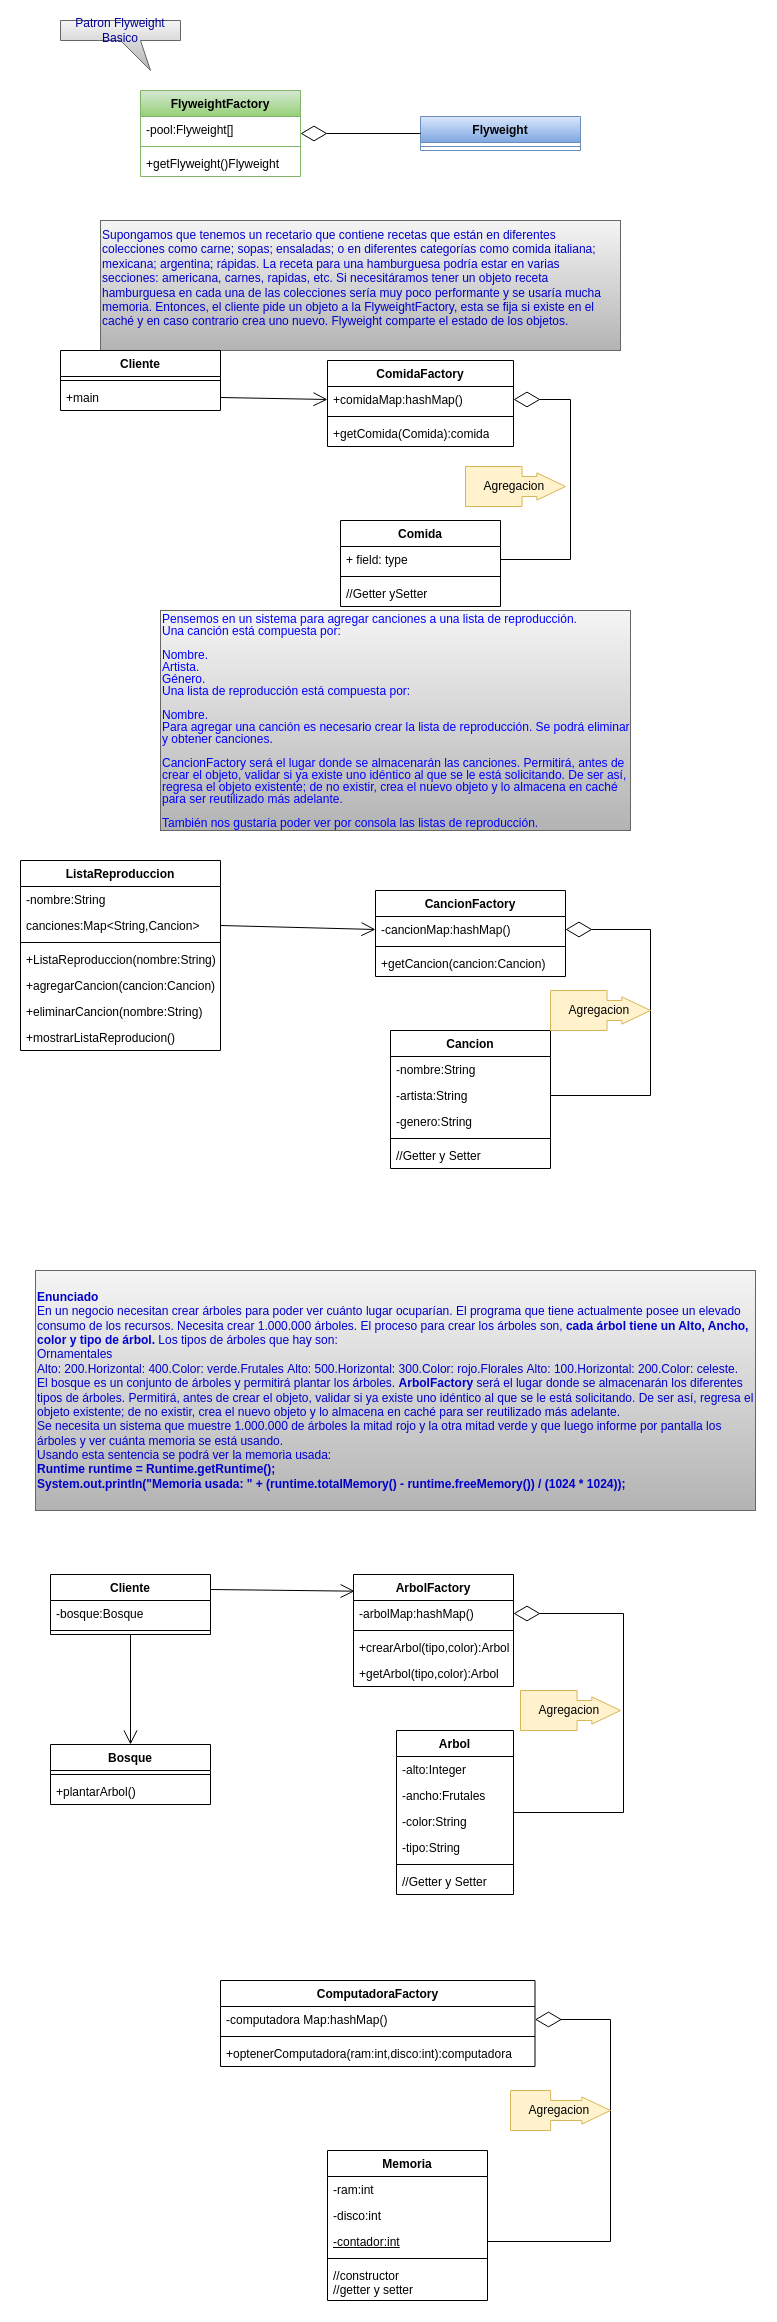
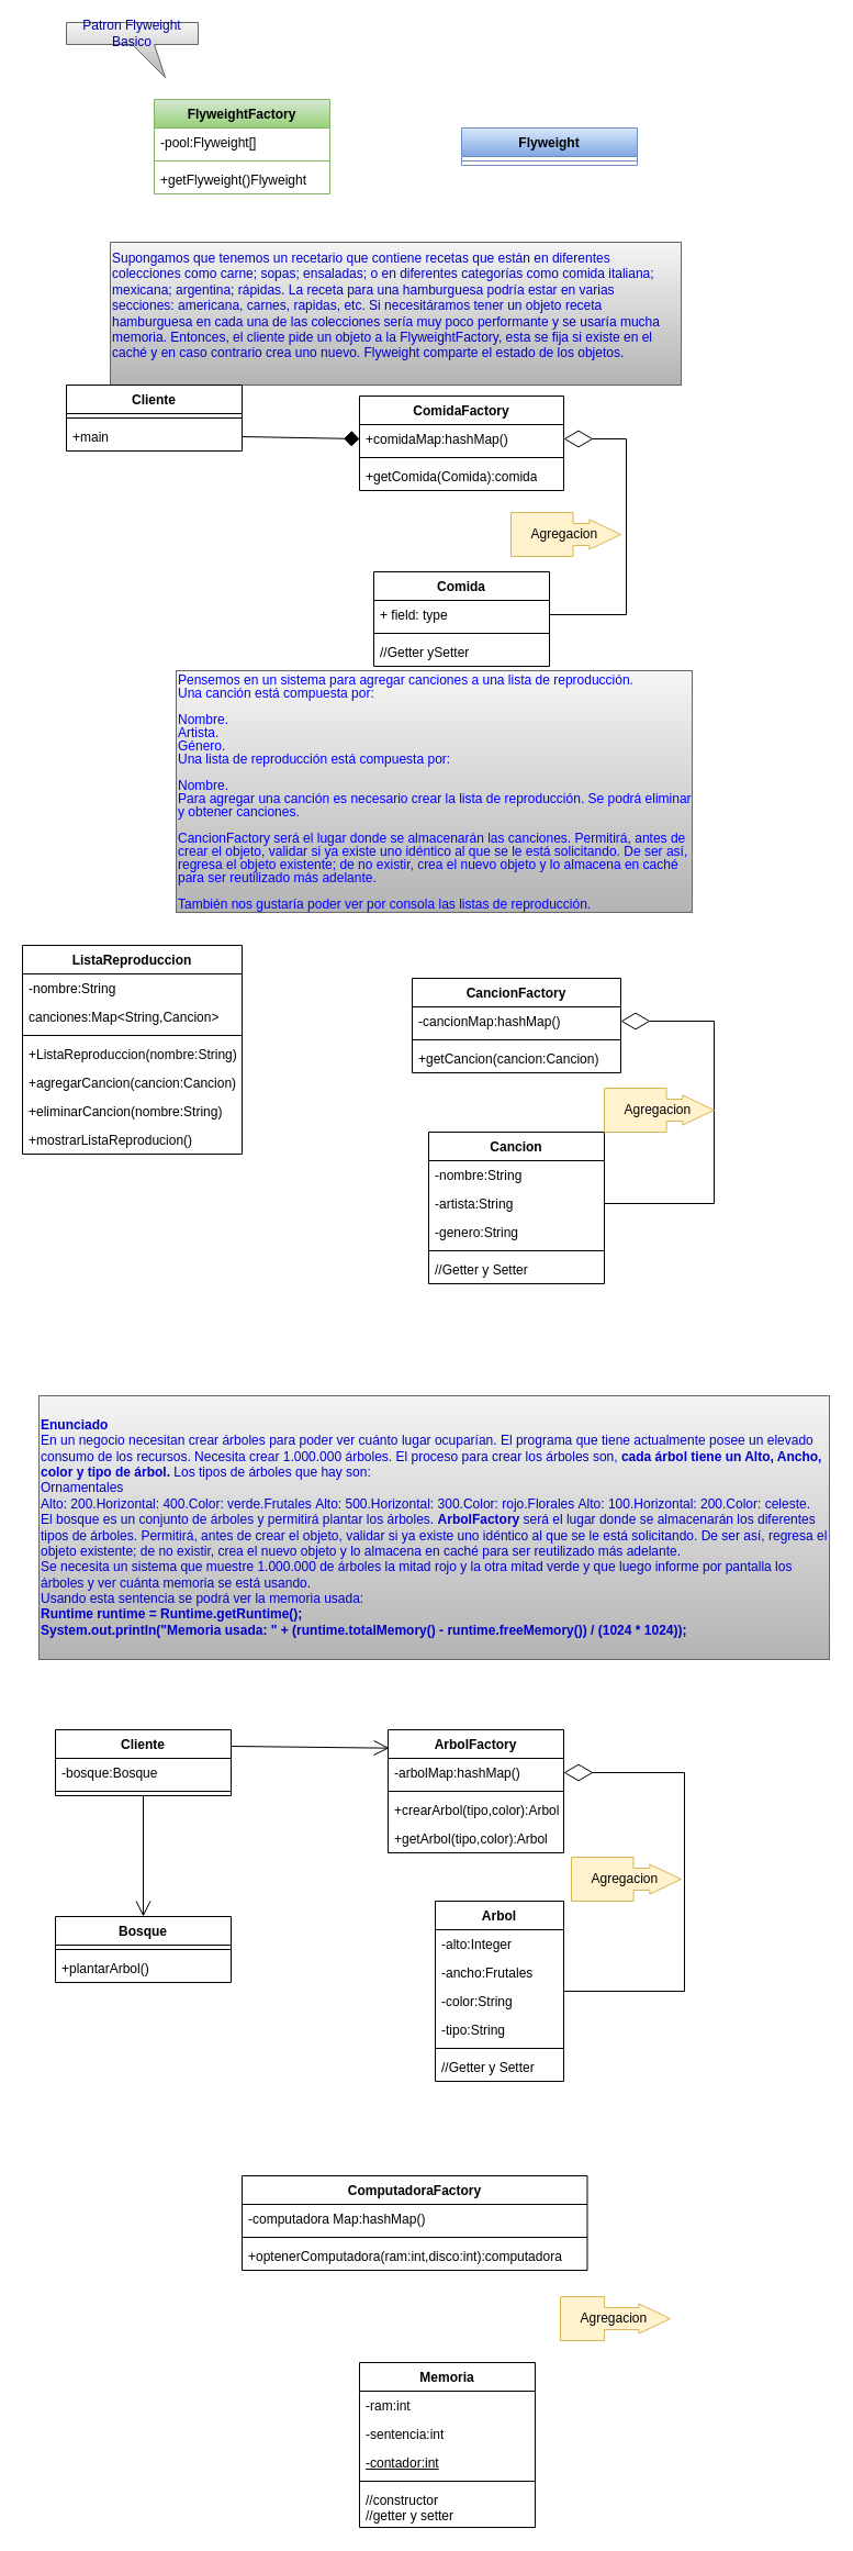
- <mxCell id="8" value="" style="endArrow=diamondThin;endFill=0;endSize=24;html=1;rounded=0;" parent="1" source="6" target="2" edge="1"><mxGeometry width="160" relative="1" as="geometry"><mxPoint x="320" y="120" as="sourcePoint" /><mxPoint x="480" y="120" as="targetPoint" /></mxGeometry></mxCell>
- <mxCell id="23" value="" style="endArrow=open;endFill=1;endSize=12;html=1;rounded=0;exitX=1;exitY=0.5;exitDx=0;exitDy=0;entryX=0;entryY=0.5;entryDx=0;entryDy=0;" parent="1" source="13" target="15" edge="1"><mxGeometry width="160" relative="1" as="geometry"><mxPoint x="200" y="380" as="sourcePoint" /><mxPoint x="360" y="380" as="targetPoint" /></mxGeometry></mxCell>
+ <mxCell id="23" value="" style="endArrow=diamond;endFill=1;endSize=12;html=1;rounded=0;exitX=1;exitY=0.5;exitDx=0;exitDy=0;entryX=0;entryY=0.5;entryDx=0;entryDy=0;" parent="1" source="13" target="15" edge="1"><mxGeometry width="160" relative="1" as="geometry"><mxPoint x="200" y="380" as="sourcePoint" /><mxPoint x="360" y="380" as="targetPoint" /></mxGeometry></mxCell>
- <mxCell id="44" value="" style="endArrow=open;endFill=1;endSize=12;html=1;rounded=0;exitX=1;exitY=0.5;exitDx=0;exitDy=0;entryX=0;entryY=0.5;entryDx=0;entryDy=0;" parent="1" source="37" target="32" edge="1"><mxGeometry width="160" relative="1" as="geometry"><mxPoint x="260" y="1090" as="sourcePoint" /><mxPoint x="420" y="1090" as="targetPoint" /></mxGeometry></mxCell>
- <mxCell id="77" value="" style="endArrow=diamondThin;endFill=0;endSize=24;html=1;rounded=0;entryX=1;entryY=0.5;entryDx=0;entryDy=0;exitX=1;exitY=0.5;exitDx=0;exitDy=0;edgeStyle=elbowEdgeStyle;" edge="1" parent="1" source="70" target="74"><mxGeometry width="160" relative="1" as="geometry"><mxPoint x="320" y="2180" as="sourcePoint" /><mxPoint x="480" y="2180" as="targetPoint" /><Array as="points"><mxPoint x="610" y="2100" /></Array></mxGeometry></mxCell>
- <mxCell id="69" value="-disco:int" style="text;strokeColor=none;fillColor=none;align=left;verticalAlign=top;spacingLeft=4;spacingRight=4;overflow=hidden;rotatable=0;points=[[0,0.5],[1,0.5]];portConstraint=eastwest;whiteSpace=wrap;html=1;" vertex="1" parent="67"><mxGeometry y="52" width="160" height="26" as="geometry" /></mxCell>
+ <mxCell id="69" value="-sentencia:int" style="text;strokeColor=none;fillColor=none;align=left;verticalAlign=top;spacingLeft=4;spacingRight=4;overflow=hidden;rotatable=0;points=[[0,0.5],[1,0.5]];portConstraint=eastwest;whiteSpace=wrap;html=1;" vertex="1" parent="67"><mxGeometry y="52" width="160" height="26" as="geometry" /></mxCell>
